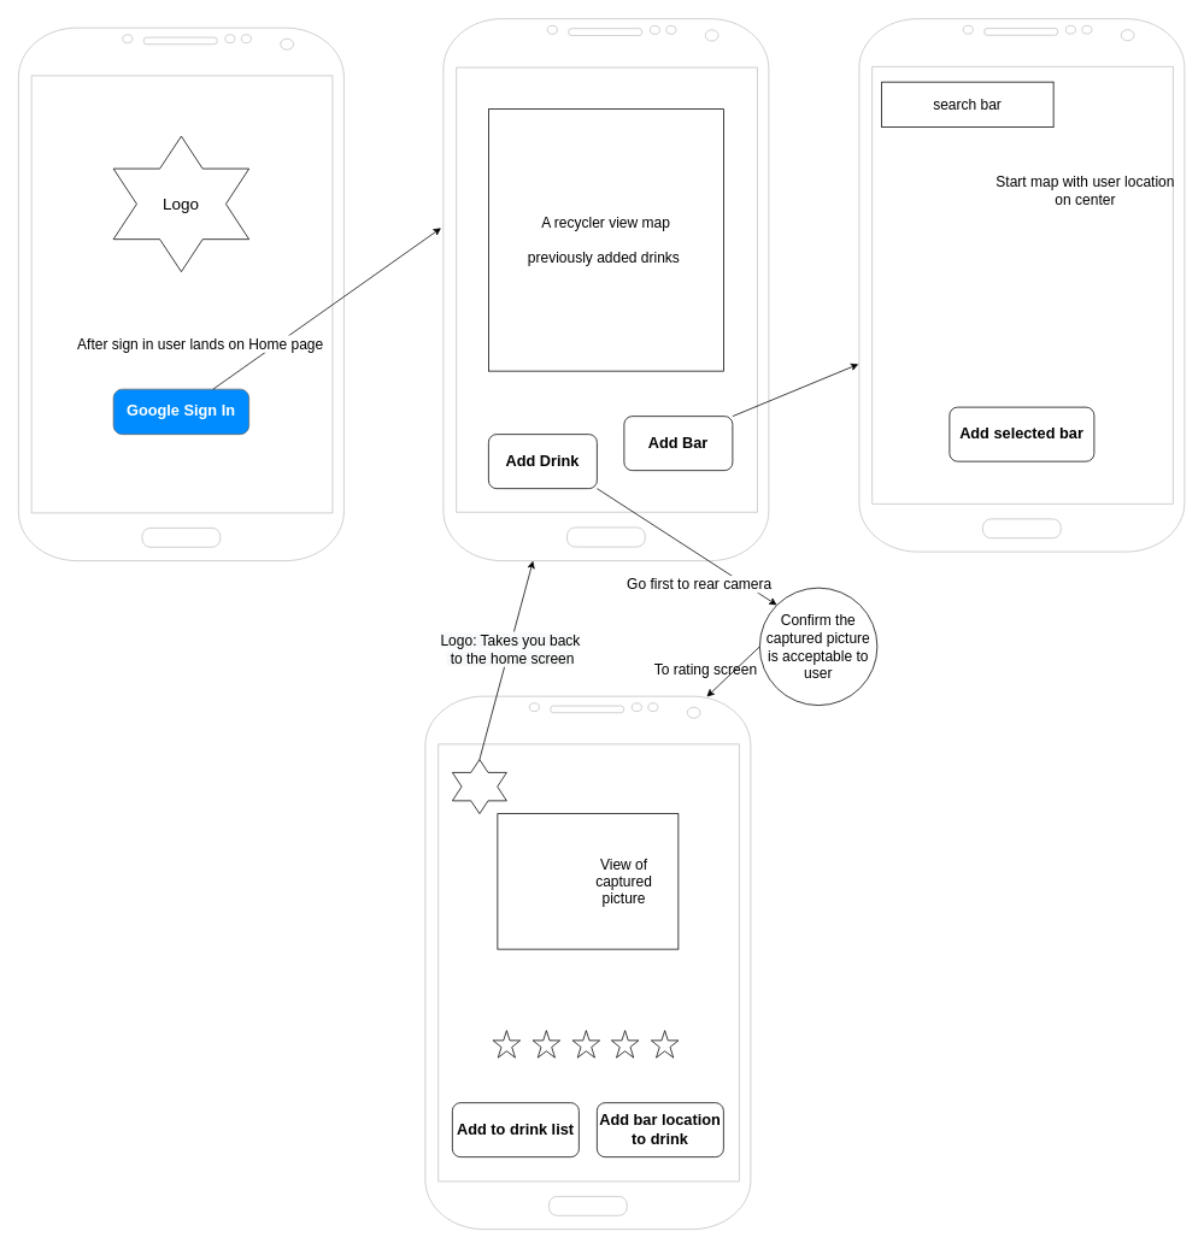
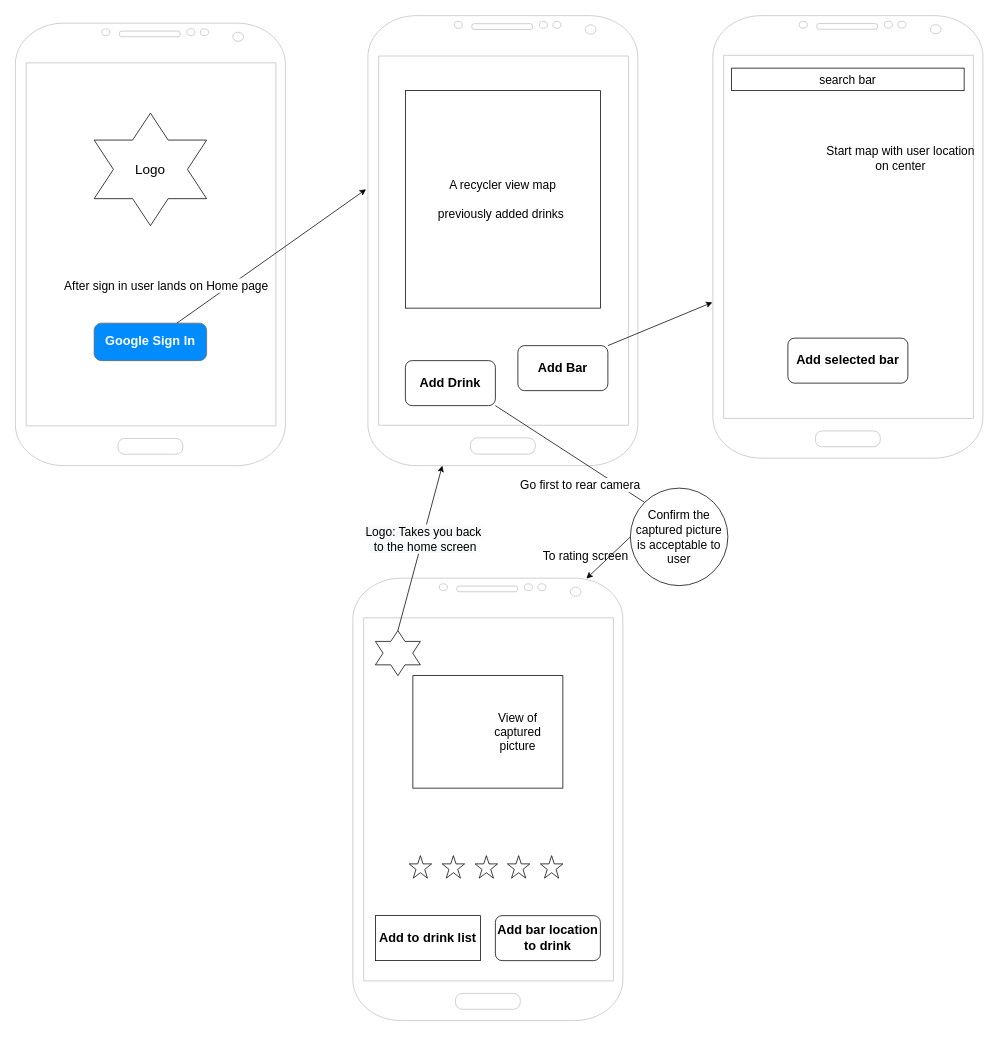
- <mxCell id="27" value="&lt;font style=&quot;font-size: 16px&quot;&gt;search bar&lt;/font&gt;" style="rounded=0;whiteSpace=wrap;html=1;" parent="1" vertex="1"><mxGeometry x="975" y="90" width="190" height="50" as="geometry" /></mxCell>
+ <mxCell id="27" value="&lt;font style=&quot;font-size: 16px&quot;&gt;search bar&lt;/font&gt;" style="rounded=0;whiteSpace=wrap;html=1;" parent="1" vertex="1"><mxGeometry x="975" y="90" width="310" height="30" as="geometry" /></mxCell>
- <mxCell id="9" value="" style="endArrow=classic;html=1;exitX=1;exitY=1;exitDx=0;exitDy=0;entryX=0;entryY=0;entryDx=0;entryDy=0;" parent="1" source="4" target="8" edge="1"><mxGeometry width="50" height="50" relative="1" as="geometry"><mxPoint x="850" y="700" as="sourcePoint" /><mxPoint x="900" y="650" as="targetPoint" /></mxGeometry></mxCell>
+ <mxCell id="9" value="" style="endArrow=none;html=1;exitX=1;exitY=1;exitDx=0;exitDy=0;entryX=0;entryY=0;entryDx=0;entryDy=0;" parent="1" source="4" target="8" edge="1"><mxGeometry width="50" height="50" relative="1" as="geometry"><mxPoint x="850" y="700" as="sourcePoint" /><mxPoint x="900" y="650" as="targetPoint" /></mxGeometry></mxCell>
- <mxCell id="13" value="&lt;b&gt;&lt;font style=&quot;font-size: 17px&quot;&gt;Add to drink list&lt;/font&gt;&lt;/b&gt;" style="rounded=1;whiteSpace=wrap;html=1;" parent="1" vertex="1"><mxGeometry x="500" y="1220" width="140" height="60" as="geometry" /></mxCell>
+ <mxCell id="13" value="&lt;b&gt;&lt;font style=&quot;font-size: 17px&quot;&gt;Add to drink list&lt;/font&gt;&lt;/b&gt;" style="whiteSpace=wrap;html=1;rounded=0;" parent="1" vertex="1"><mxGeometry x="500" y="1220" width="140" height="60" as="geometry" /></mxCell>
